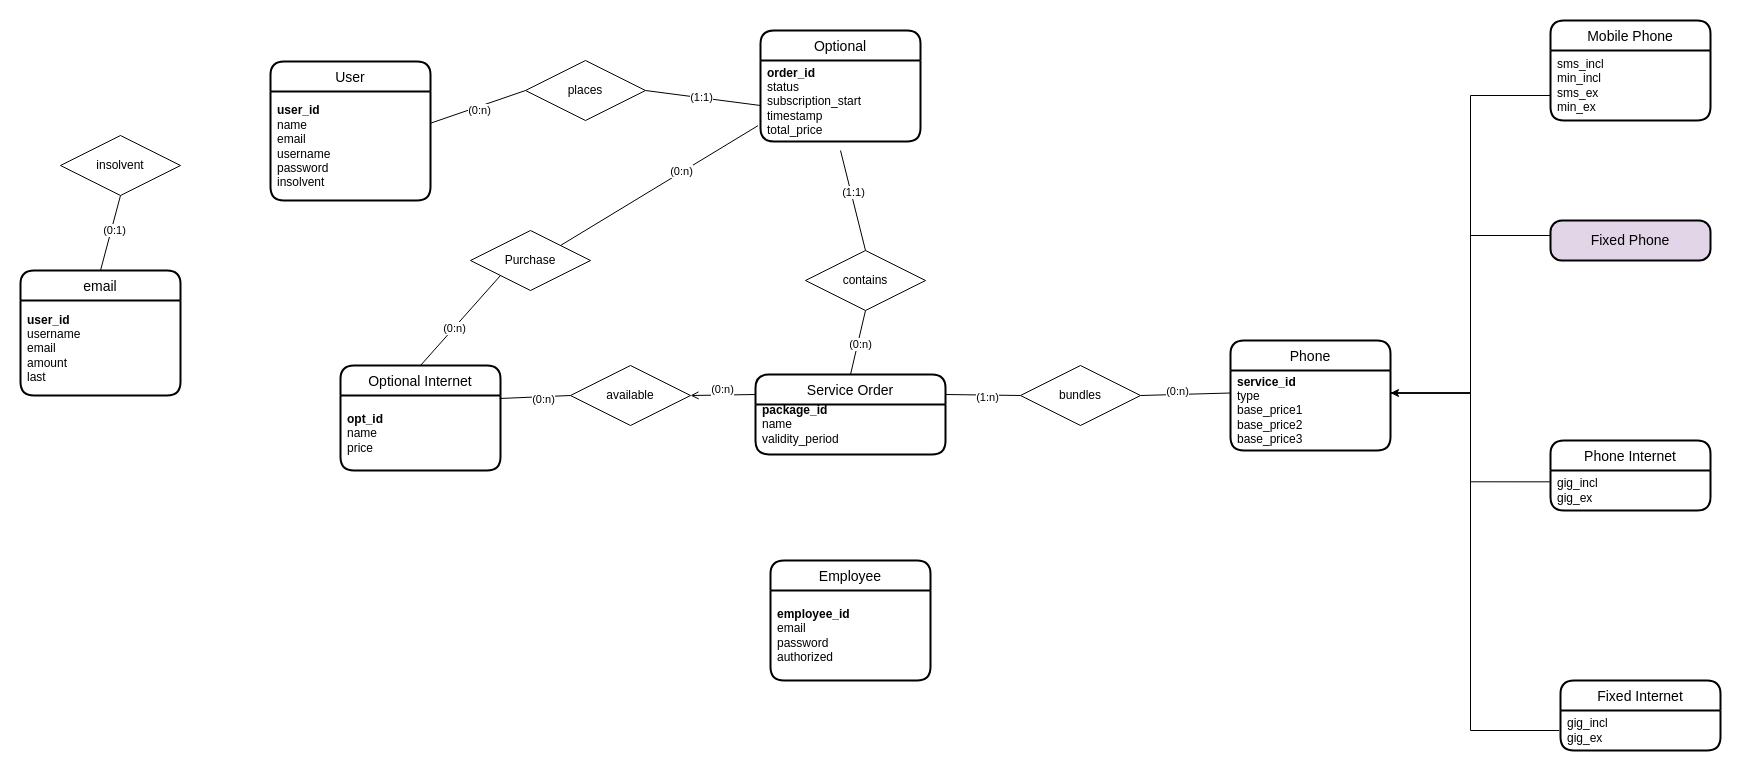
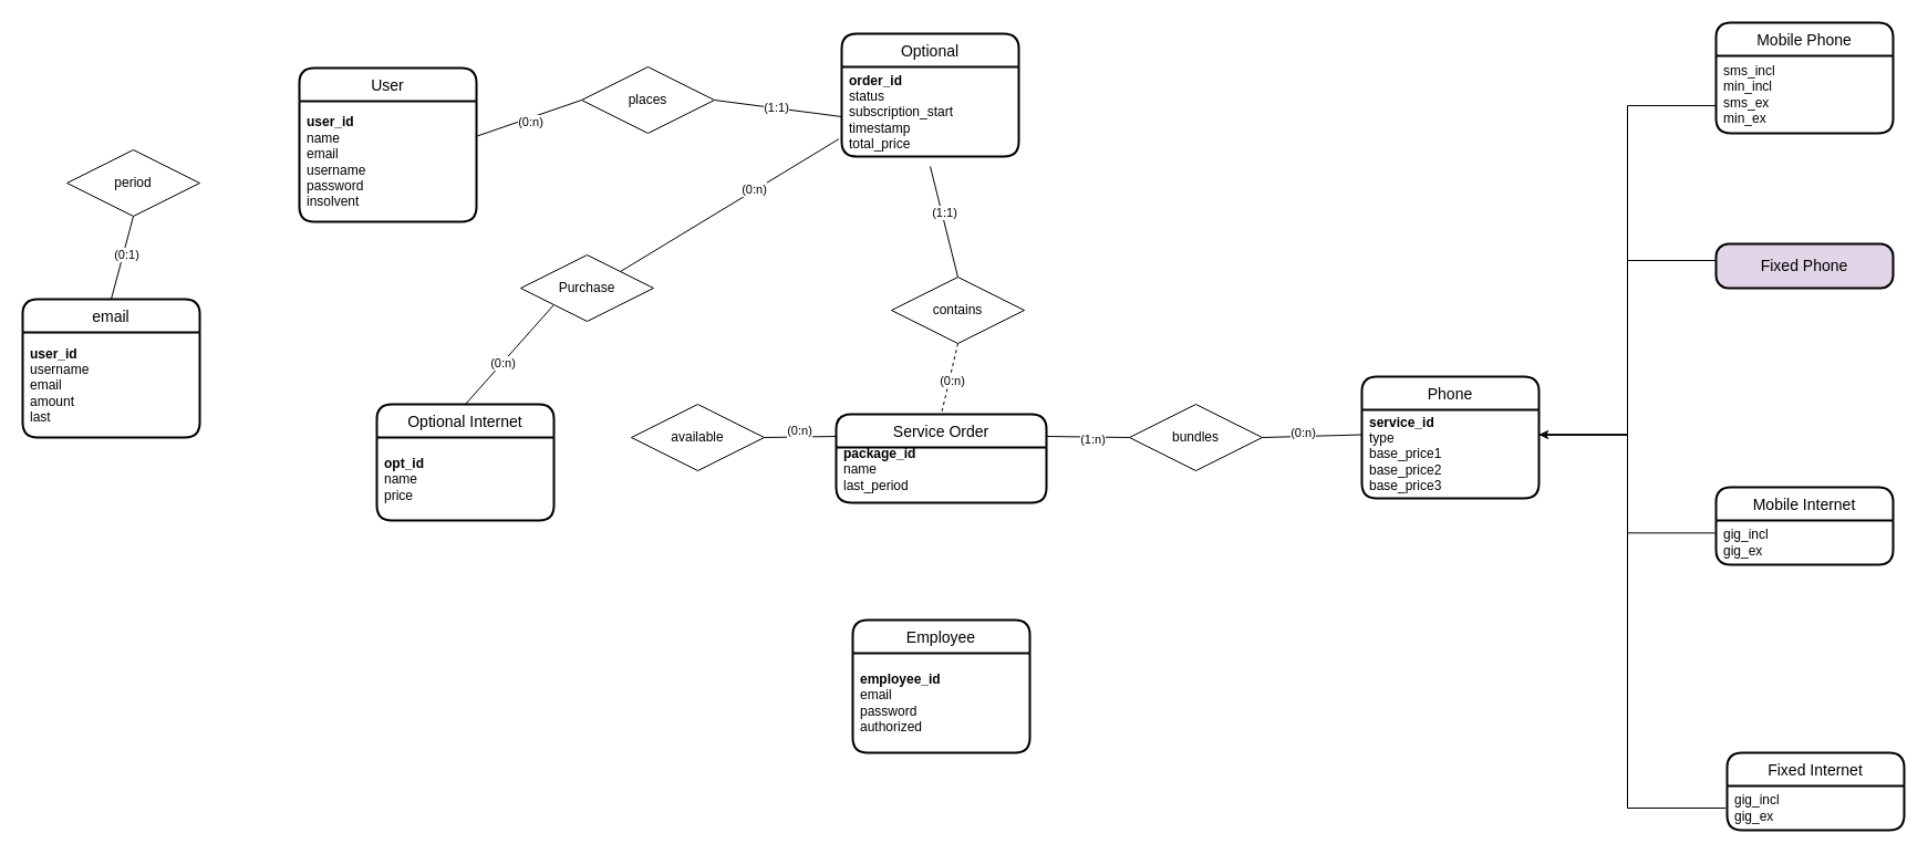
- <mxCell id="55" value="insolvent" style="shape=rhombus;perimeter=rhombusPerimeter;whiteSpace=wrap;html=1;align=center;" vertex="1" parent="1"><mxGeometry x="60" y="135" width="120" height="60" as="geometry" /></mxCell>
+ <mxCell id="55" value="period" style="shape=rhombus;perimeter=rhombusPerimeter;whiteSpace=wrap;html=1;align=center;" vertex="1" parent="1"><mxGeometry x="60" y="135" width="120" height="60" as="geometry" /></mxCell>
- <mxCell id="7" style="edgeStyle=none;rounded=0;orthogonalLoop=1;jettySize=auto;html=1;exitX=0.5;exitY=1;exitDx=0;exitDy=0;entryX=0.5;entryY=0;entryDx=0;entryDy=0;endArrow=none;endFill=0;strokeColor=default;" parent="1" source="9" target="12" edge="1"><mxGeometry relative="1" as="geometry" /></mxCell>
+ <mxCell id="7" style="edgeStyle=none;rounded=0;orthogonalLoop=1;jettySize=auto;html=1;exitX=0.5;exitY=1;exitDx=0;exitDy=0;entryX=0.5;entryY=0;entryDx=0;entryDy=0;endArrow=none;endFill=0;strokeColor=default;dashed=1;" parent="1" source="9" target="12" edge="1"><mxGeometry relative="1" as="geometry" /></mxCell>
- <mxCell id="37" style="edgeStyle=none;rounded=0;orthogonalLoop=1;jettySize=auto;html=1;exitX=0;exitY=0.25;exitDx=0;exitDy=0;entryX=1;entryY=0.5;entryDx=0;entryDy=0;endArrow=open;endFill=0;strokeColor=default;" parent="1" source="12" target="34" edge="1"><mxGeometry relative="1" as="geometry" /></mxCell>
+ <mxCell id="37" style="edgeStyle=none;rounded=0;orthogonalLoop=1;jettySize=auto;html=1;exitX=0;exitY=0.25;exitDx=0;exitDy=0;entryX=1;entryY=0.5;entryDx=0;entryDy=0;endArrow=none;endFill=0;strokeColor=default;" parent="1" source="12" target="34" edge="1"><mxGeometry relative="1" as="geometry" /></mxCell>
- <mxCell id="32" style="edgeStyle=none;rounded=0;orthogonalLoop=1;jettySize=auto;html=1;exitX=0;exitY=0.5;exitDx=0;exitDy=0;entryX=0.995;entryY=0.04;entryDx=0;entryDy=0;endArrow=none;endFill=0;strokeColor=default;entryPerimeter=0;" parent="1" source="34" target="24" edge="1"><mxGeometry relative="1" as="geometry"><mxPoint x="1230" y="725" as="targetPoint" /></mxGeometry></mxCell>
- <mxCell id="33" value="(0:n)" style="edgeLabel;html=1;align=center;verticalAlign=middle;resizable=0;points=[];" parent="32" vertex="1" connectable="0"><mxGeometry x="-0.223" y="2" relative="1" as="geometry"><mxPoint as="offset" /></mxGeometry></mxCell>
- <mxCell id="13" value="&lt;div align=&quot;left&quot;&gt;&lt;b&gt;package_id&lt;/b&gt;&lt;/div&gt;&lt;div align=&quot;left&quot;&gt;name&lt;/div&gt;&lt;div align=&quot;left&quot;&gt;validity_period&lt;/div&gt;" style="text;html=1;align=left;verticalAlign=middle;resizable=0;points=[];autosize=1;strokeColor=none;fillColor=none;spacingLeft=5;" parent="12" vertex="1"><mxGeometry y="30" width="190" height="40" as="geometry" /></mxCell>
+ <mxCell id="13" value="&lt;div align=&quot;left&quot;&gt;&lt;b&gt;package_id&lt;/b&gt;&lt;/div&gt;&lt;div align=&quot;left&quot;&gt;name&lt;/div&gt;&lt;div align=&quot;left&quot;&gt;last_period&lt;/div&gt;" style="text;html=1;align=left;verticalAlign=middle;resizable=0;points=[];autosize=1;strokeColor=none;fillColor=none;spacingLeft=5;" parent="12" vertex="1"><mxGeometry y="30" width="190" height="40" as="geometry" /></mxCell>
- <mxCell id="19" value="Phone Internet" style="swimlane;childLayout=stackLayout;horizontal=1;startSize=30;horizontalStack=0;rounded=1;fontSize=14;fontStyle=0;strokeWidth=2;resizeParent=0;resizeLast=1;shadow=0;dashed=0;align=center;spacingLeft=0;" parent="1" vertex="1"><mxGeometry x="1550" y="440" width="160" height="70" as="geometry" /></mxCell>
+ <mxCell id="19" value="Mobile Internet" style="swimlane;childLayout=stackLayout;horizontal=1;startSize=30;horizontalStack=0;rounded=1;fontSize=14;fontStyle=0;strokeWidth=2;resizeParent=0;resizeLast=1;shadow=0;dashed=0;align=center;spacingLeft=0;" parent="1" vertex="1"><mxGeometry x="1550" y="440" width="160" height="70" as="geometry" /></mxCell>
